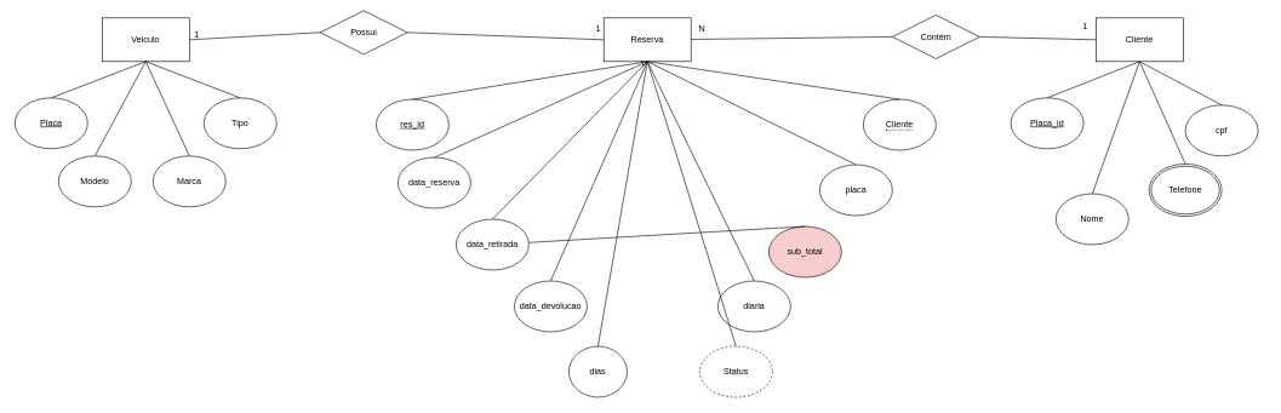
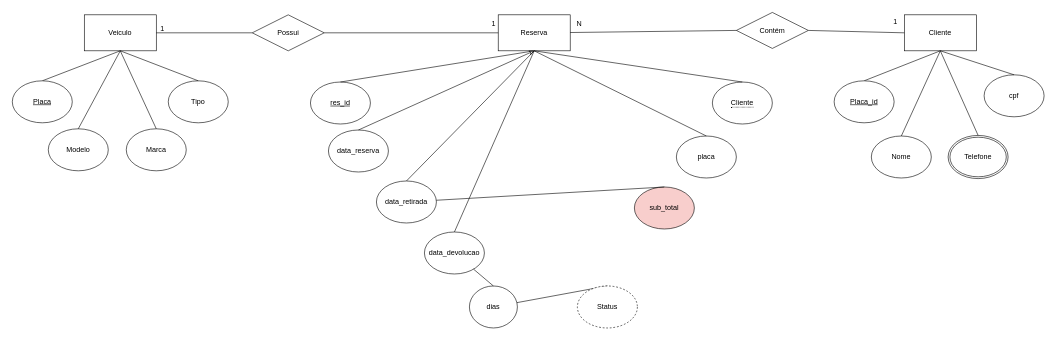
- <mxCell id="22" value="Possui" style="shape=rhombus;perimeter=rhombusPerimeter;whiteSpace=wrap;html=1;align=center;" vertex="1" parent="1"><mxGeometry x="440" y="14" width="120" height="60" as="geometry" /></mxCell>
+ <mxCell id="22" value="Possui" style="shape=rhombus;perimeter=rhombusPerimeter;whiteSpace=wrap;html=1;align=center;" vertex="1" parent="1"><mxGeometry x="420" y="24" width="120" height="60" as="geometry" /></mxCell>
- <mxCell id="19" value="cpf" style="ellipse;whiteSpace=wrap;html=1;" vertex="1" parent="1"><mxGeometry x="1630" y="144" width="100" height="70" as="geometry" /></mxCell>
+ <mxCell id="19" value="cpf" style="ellipse;whiteSpace=wrap;html=1;" vertex="1" parent="1"><mxGeometry x="1640" y="124" width="100" height="70" as="geometry" /></mxCell>
- <mxCell id="41" style="rounded=0;orthogonalLoop=1;jettySize=auto;html=1;endArrow=none;endFill=0;exitX=0.5;exitY=0;exitDx=0;exitDy=0;entryX=0.5;entryY=1;entryDx=0;entryDy=0;" edge="1" parent="1" source="31" target="13"><mxGeometry relative="1" as="geometry"><mxPoint x="917" y="566" as="sourcePoint" /><mxPoint x="917" y="106" as="targetPoint" /></mxGeometry></mxCell>
- <mxCell id="39" style="rounded=0;orthogonalLoop=1;jettySize=auto;html=1;endArrow=none;endFill=0;exitX=0.5;exitY=0;exitDx=0;exitDy=0;entryX=0.5;entryY=1;entryDx=0;entryDy=0;" edge="1" parent="1" source="30" target="13"><mxGeometry relative="1" as="geometry"><mxPoint x="757" y="386" as="sourcePoint" /><mxPoint x="917" y="106" as="targetPoint" /></mxGeometry></mxCell>
+ <mxCell id="39" style="rounded=0;orthogonalLoop=1;jettySize=auto;html=1;endArrow=none;endFill=0;exitX=0.5;exitY=0;exitDx=0;exitDy=0;" edge="1" parent="1" source="30" target="29"><mxGeometry relative="1" as="geometry"><mxPoint x="757" y="386" as="sourcePoint" /><mxPoint x="917" y="106" as="targetPoint" /></mxGeometry></mxCell>
- <mxCell id="40" style="rounded=0;orthogonalLoop=1;jettySize=auto;html=1;endArrow=none;endFill=0;exitX=0.5;exitY=0;exitDx=0;exitDy=0;entryX=0.5;entryY=1;entryDx=0;entryDy=0;" edge="1" parent="1" source="46" target="13"><mxGeometry relative="1" as="geometry"><mxPoint x="907" y="556" as="sourcePoint" /><mxPoint x="917" y="106" as="targetPoint" /></mxGeometry></mxCell>
+ <mxCell id="40" style="rounded=0;orthogonalLoop=1;jettySize=auto;html=1;endArrow=none;endFill=0;exitX=0.5;exitY=0;exitDx=0;exitDy=0;" edge="1" parent="1" source="46" target="30"><mxGeometry relative="1" as="geometry"><mxPoint x="907" y="556" as="sourcePoint" /><mxPoint x="917" y="106" as="targetPoint" /></mxGeometry></mxCell>
- <mxCell id="17" value="Nome" style="ellipse;whiteSpace=wrap;html=1;" vertex="1" parent="1"><mxGeometry x="1452" y="266" width="100" height="70" as="geometry" /></mxCell>
+ <mxCell id="17" value="Nome" style="ellipse;whiteSpace=wrap;html=1;" vertex="1" parent="1"><mxGeometry x="1452" y="226" width="100" height="70" as="geometry" /></mxCell>
- <mxCell id="31" value="diaria" style="ellipse;whiteSpace=wrap;html=1;" vertex="1" parent="1"><mxGeometry x="987" y="386" width="100" height="70" as="geometry" /></mxCell>
